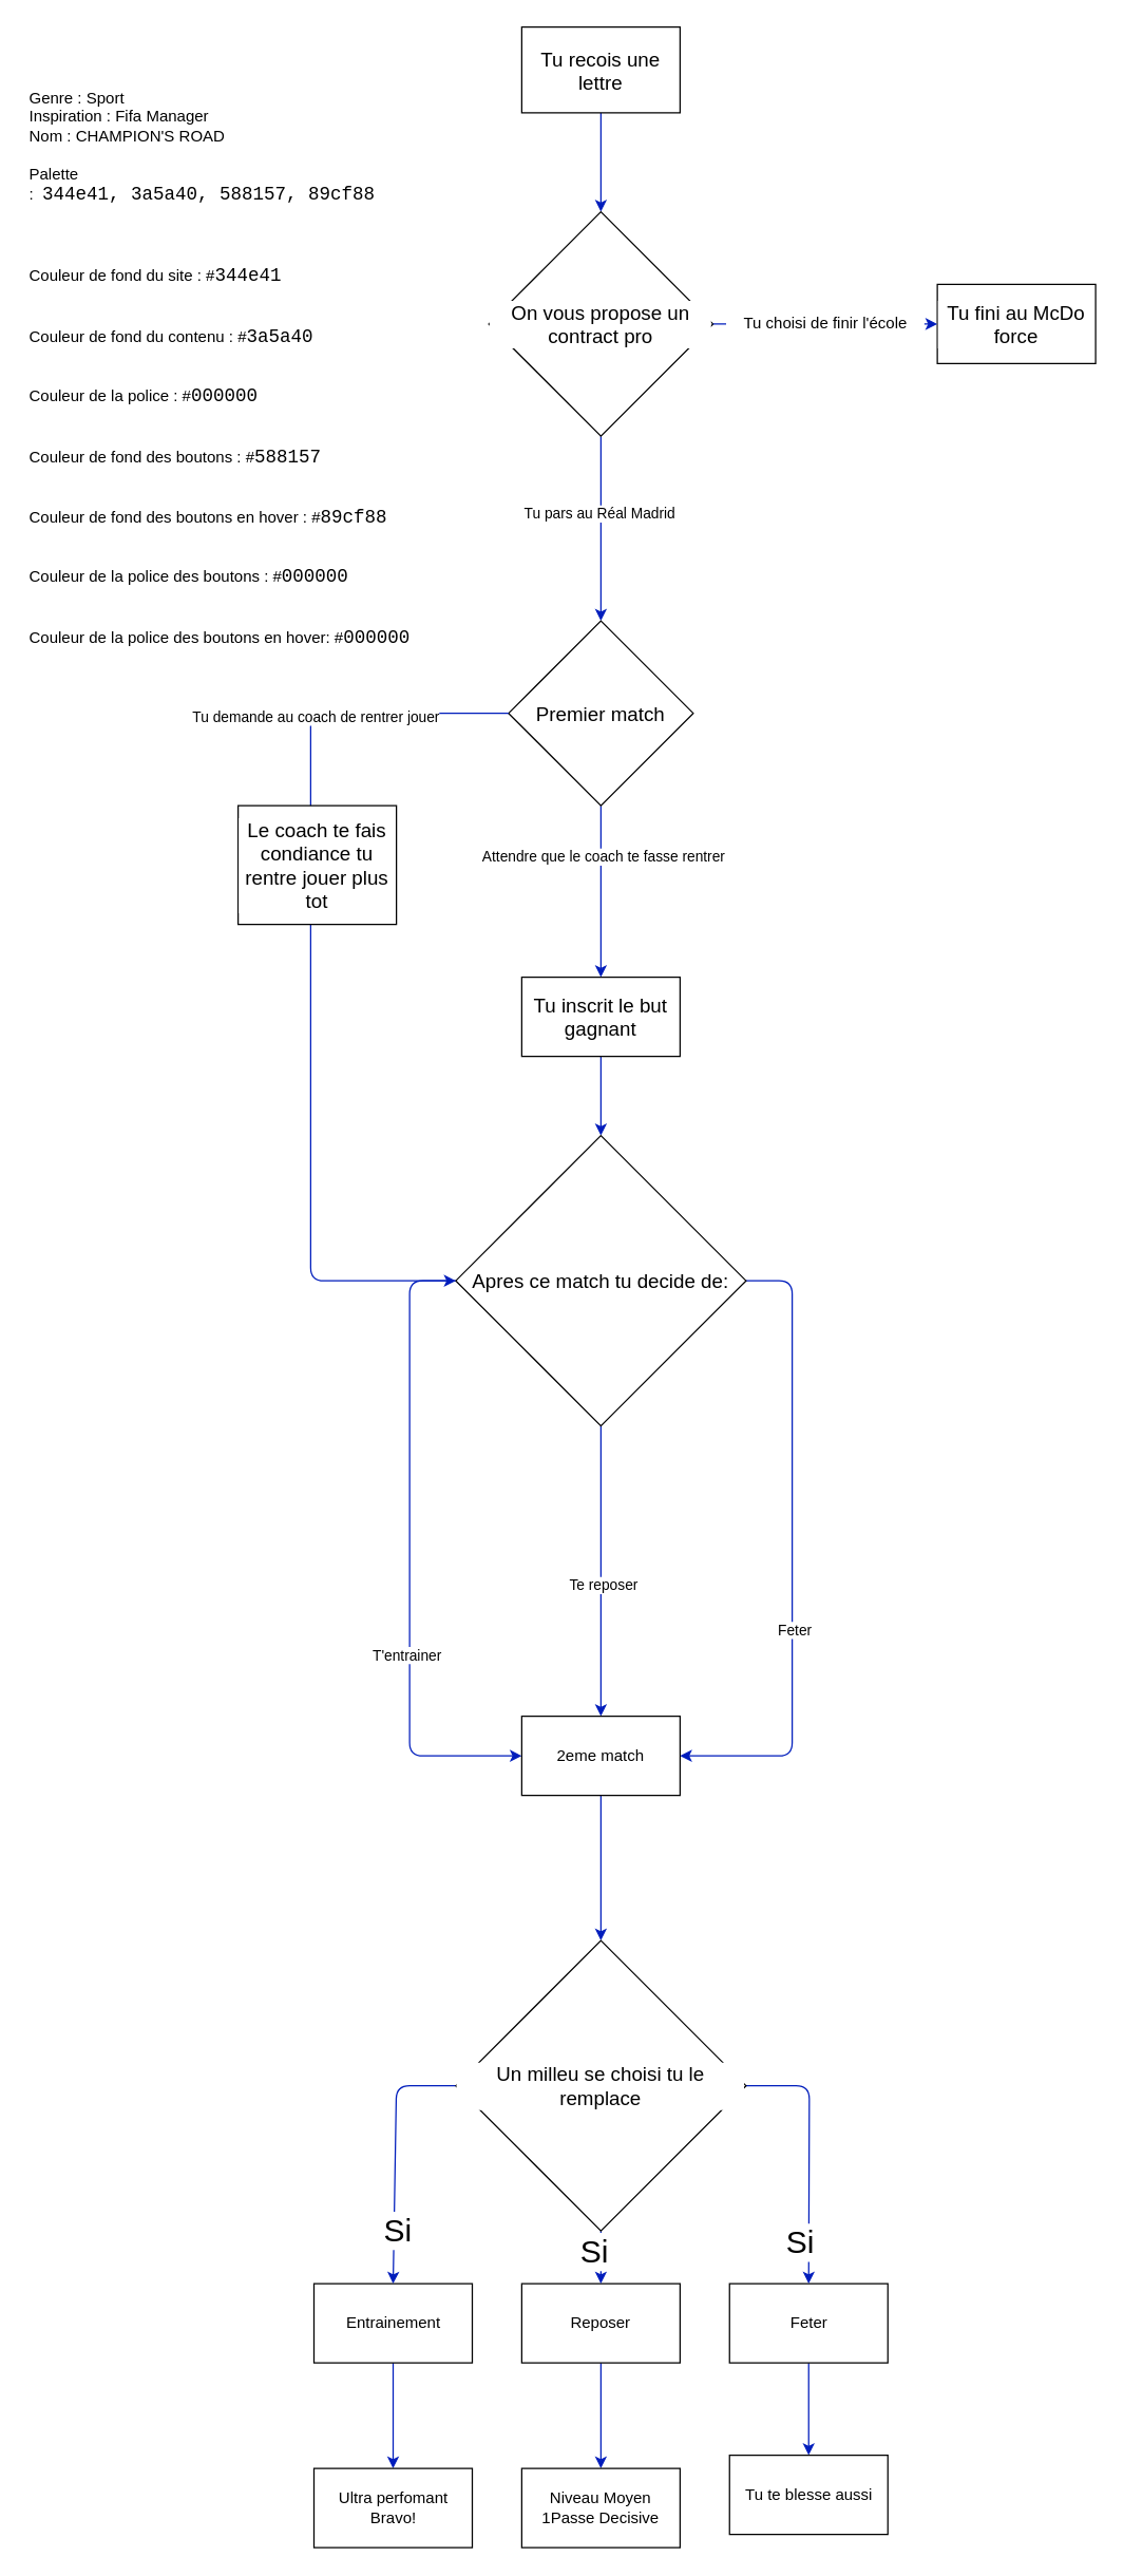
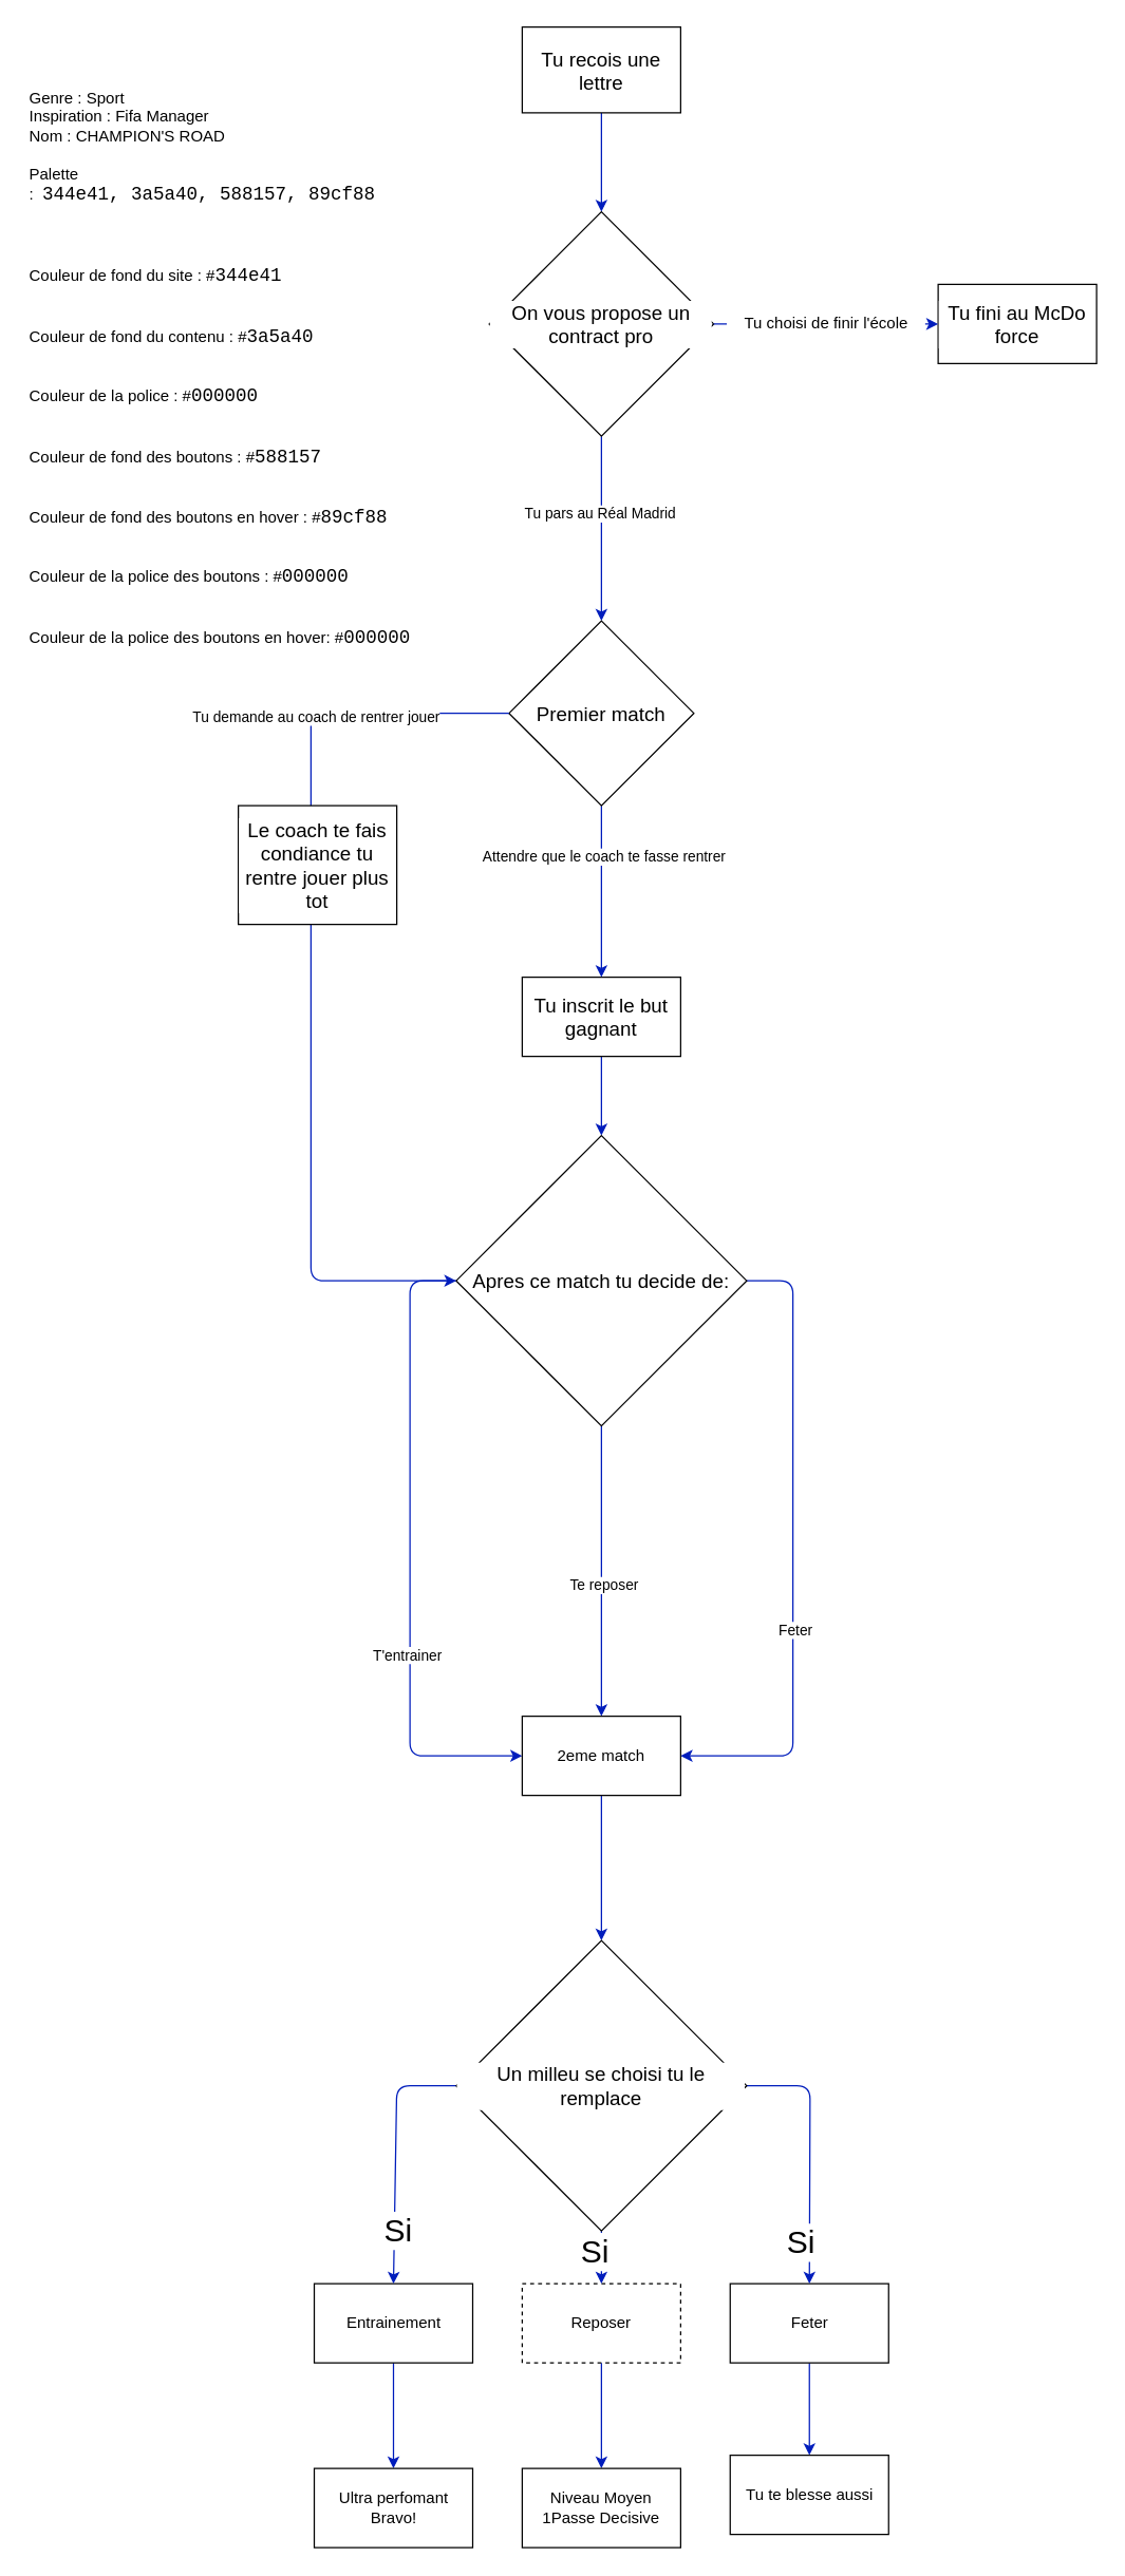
- <mxCell id="33" value="Reposer" style="rounded=0;whiteSpace=wrap;html=1;fontColor=#000000;labelBackgroundColor=#FFFFFF;" parent="1" vertex="1"><mxGeometry x="395" y="1730" width="120" height="60" as="geometry" /></mxCell>
+ <mxCell id="33" value="Reposer" style="rounded=0;whiteSpace=wrap;html=1;fontColor=#000000;labelBackgroundColor=#FFFFFF;dashed=1;" parent="1" vertex="1"><mxGeometry x="395" y="1730" width="120" height="60" as="geometry" /></mxCell>
